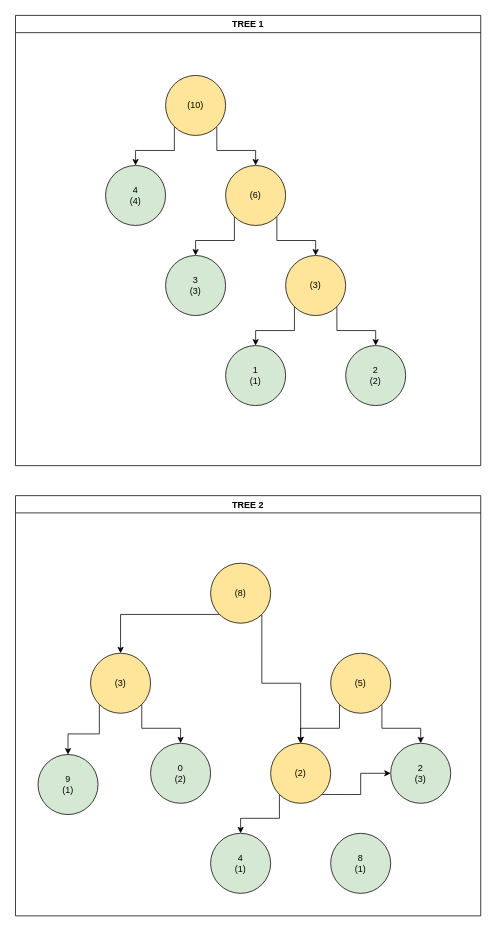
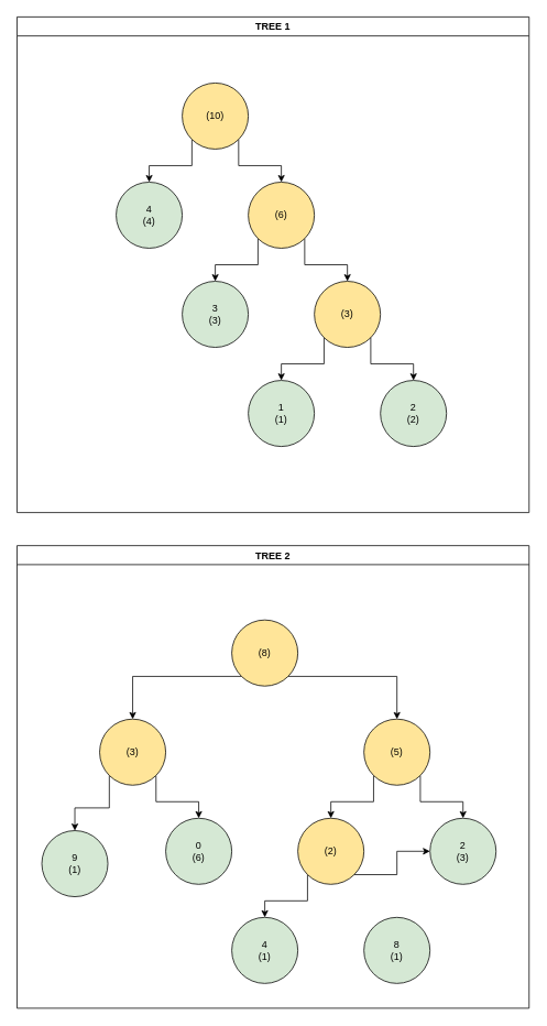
- <mxCell id="34" style="edgeStyle=orthogonalEdgeStyle;rounded=0;orthogonalLoop=1;jettySize=auto;html=1;exitX=1;exitY=1;exitDx=0;exitDy=0;" edge="1" parent="18" source="35" target="23"><mxGeometry relative="1" as="geometry" /></mxCell>
+ <mxCell id="34" style="edgeStyle=orthogonalEdgeStyle;rounded=0;orthogonalLoop=1;jettySize=auto;html=1;exitX=1;exitY=1;exitDx=0;exitDy=0;" edge="1" parent="18" source="35" target="32"><mxGeometry relative="1" as="geometry" /></mxCell>
- <mxCell id="25" value="&lt;div&gt;0&lt;br&gt;&lt;/div&gt;&lt;div&gt;(2)&lt;br&gt;&lt;/div&gt;" style="ellipse;whiteSpace=wrap;html=1;aspect=fixed;fillColor=#D5E8D4;" vertex="1" parent="18"><mxGeometry x="160" y="240" width="80" height="80" as="geometry" /></mxCell>
+ <mxCell id="25" value="&lt;div&gt;0&lt;br&gt;&lt;/div&gt;&lt;div&gt;(6)&lt;br&gt;&lt;/div&gt;" style="ellipse;whiteSpace=wrap;html=1;aspect=fixed;fillColor=#D5E8D4;" vertex="1" parent="18"><mxGeometry x="160" y="240" width="80" height="80" as="geometry" /></mxCell>
